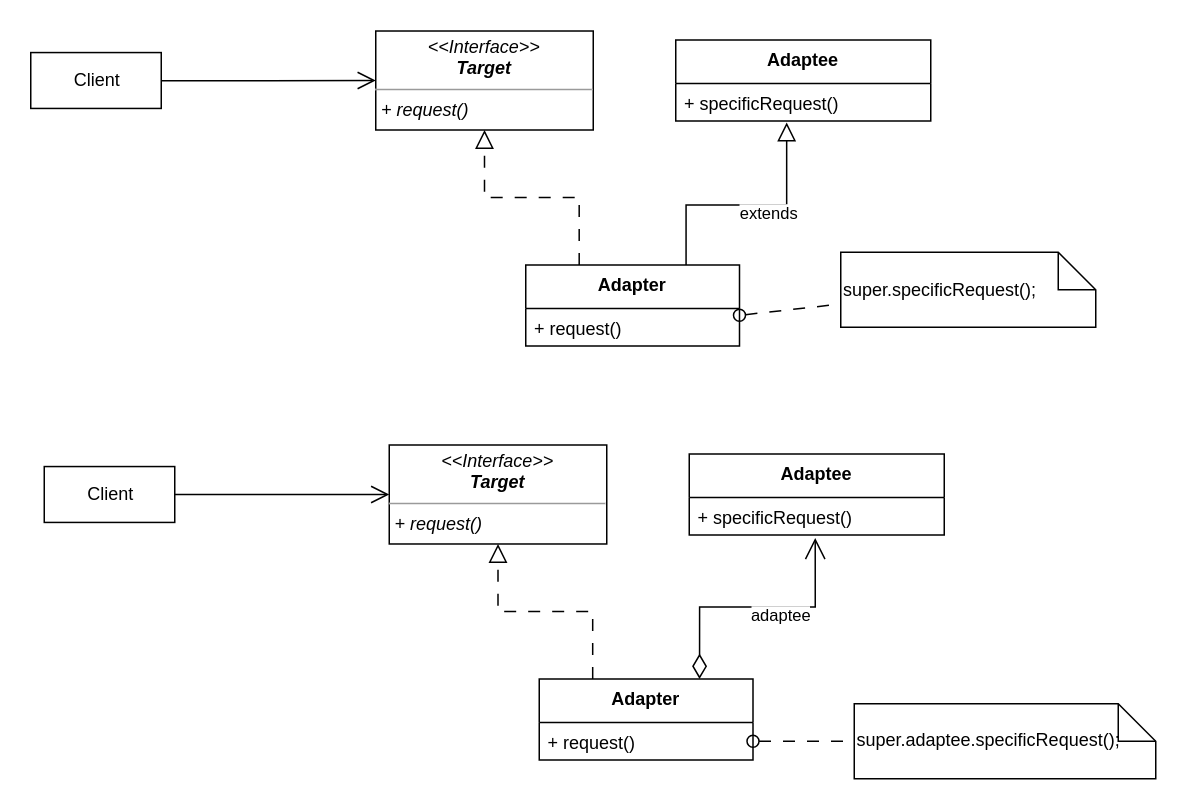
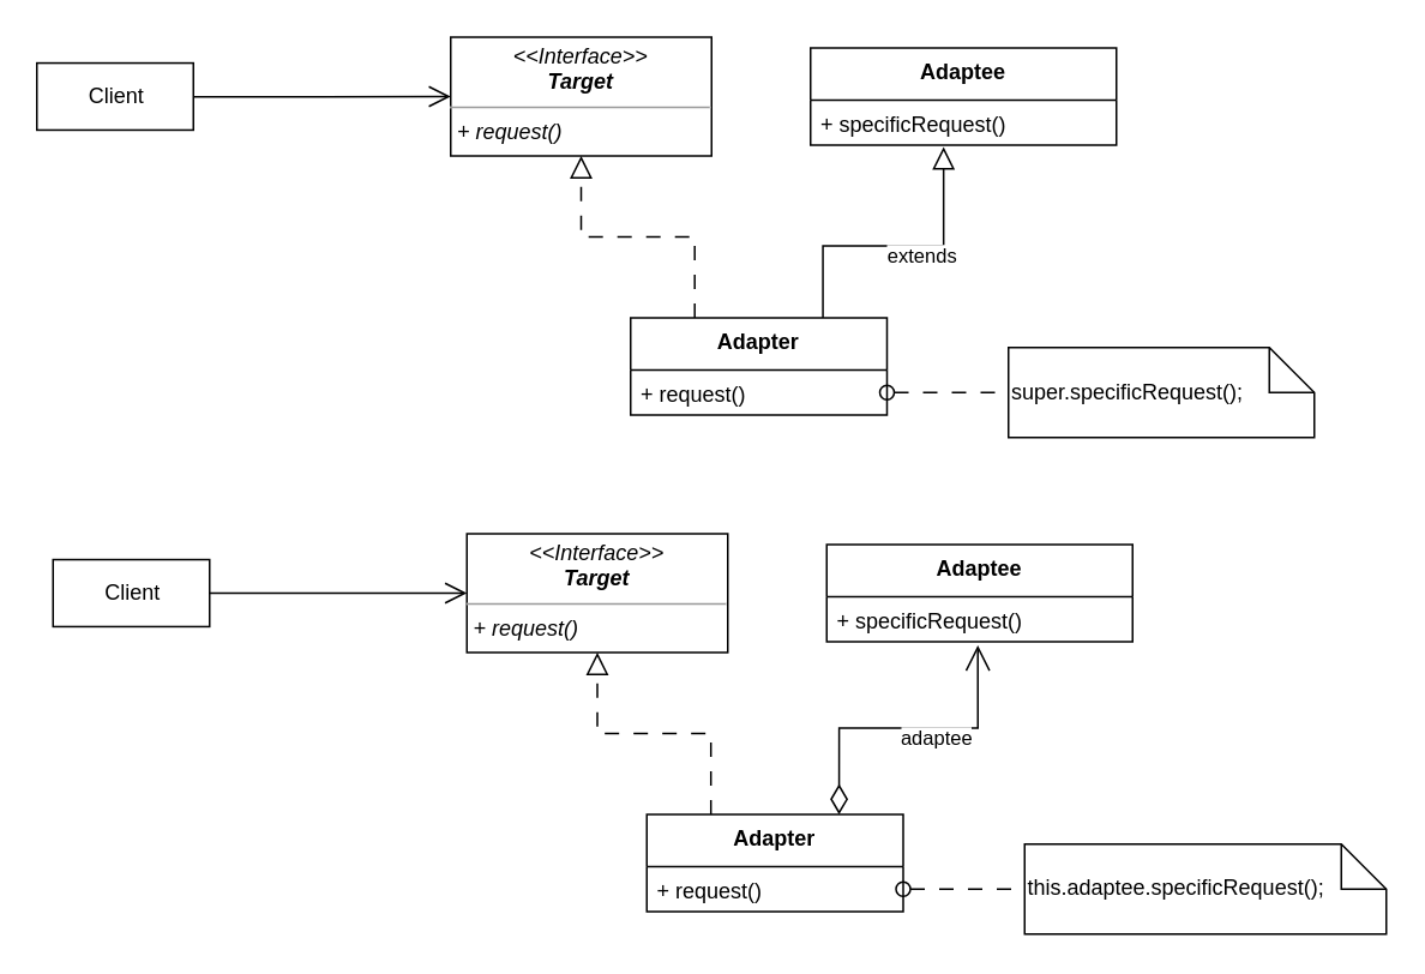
- <mxCell id="4" value="&lt;div&gt;super.specificRequest();&lt;/div&gt;" style="shape=note2;boundedLbl=1;whiteSpace=wrap;html=1;size=25;verticalAlign=middle;align=left;labelPosition=center;verticalLabelPosition=middle;" parent="1" vertex="1"><mxGeometry x="560" y="167.5" width="170" height="50" as="geometry" /></mxCell>
+ <mxCell id="4" value="&lt;div&gt;super.specificRequest();&lt;/div&gt;" style="shape=note2;boundedLbl=1;whiteSpace=wrap;html=1;size=25;verticalAlign=middle;align=left;labelPosition=center;verticalLabelPosition=middle;" parent="1" vertex="1"><mxGeometry x="560" y="192.5" width="170" height="50" as="geometry" /></mxCell>
- <mxCell id="16" value="&lt;div&gt;super.adaptee.specificRequest();&lt;/div&gt;" style="shape=note2;boundedLbl=1;whiteSpace=wrap;html=1;size=25;verticalAlign=middle;align=left;labelPosition=center;verticalLabelPosition=middle;" vertex="1" parent="1"><mxGeometry x="569" y="468.49" width="201" height="50" as="geometry" /></mxCell>
+ <mxCell id="16" value="&lt;div&gt;this.adaptee.specificRequest();&lt;/div&gt;" style="shape=note2;boundedLbl=1;whiteSpace=wrap;html=1;size=25;verticalAlign=middle;align=left;labelPosition=center;verticalLabelPosition=middle;" vertex="1" parent="1"><mxGeometry x="569" y="468.49" width="201" height="50" as="geometry" /></mxCell>
